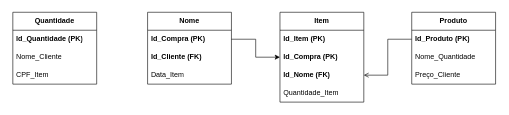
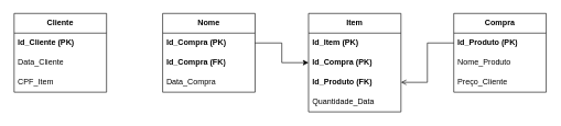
- <mxCell id="2" value="&lt;b&gt;Quantidade&lt;/b&gt;" style="swimlane;fontStyle=0;childLayout=stackLayout;horizontal=1;startSize=30;horizontalStack=0;resizeParent=1;resizeParentMax=0;resizeLast=0;collapsible=1;marginBottom=0;whiteSpace=wrap;html=1;" vertex="1" parent="1"><mxGeometry x="20" y="20" width="140" height="120" as="geometry" /></mxCell>
+ <mxCell id="2" value="&lt;b&gt;Cliente&lt;/b&gt;" style="swimlane;fontStyle=0;childLayout=stackLayout;horizontal=1;startSize=30;horizontalStack=0;resizeParent=1;resizeParentMax=0;resizeLast=0;collapsible=1;marginBottom=0;whiteSpace=wrap;html=1;" vertex="1" parent="1"><mxGeometry x="20" y="20" width="140" height="120" as="geometry" /></mxCell>
- <mxCell id="10" value="&lt;b&gt;Produto&lt;/b&gt;" style="swimlane;fontStyle=0;childLayout=stackLayout;horizontal=1;startSize=30;horizontalStack=0;resizeParent=1;resizeParentMax=0;resizeLast=0;collapsible=1;marginBottom=0;whiteSpace=wrap;html=1;" vertex="1" parent="1"><mxGeometry x="686" y="20" width="140" height="120" as="geometry" /></mxCell>
+ <mxCell id="10" value="&lt;b&gt;Compra&lt;/b&gt;" style="swimlane;fontStyle=0;childLayout=stackLayout;horizontal=1;startSize=30;horizontalStack=0;resizeParent=1;resizeParentMax=0;resizeLast=0;collapsible=1;marginBottom=0;whiteSpace=wrap;html=1;" vertex="1" parent="1"><mxGeometry x="686" y="20" width="140" height="120" as="geometry" /></mxCell>
- <mxCell id="3" value="&lt;b&gt;Id_Quantidade (PK)&lt;/b&gt;" style="text;strokeColor=none;fillColor=none;align=left;verticalAlign=middle;spacingLeft=4;spacingRight=4;overflow=hidden;points=[[0,0.5],[1,0.5]];portConstraint=eastwest;rotatable=0;whiteSpace=wrap;html=1;" vertex="1" parent="2"><mxGeometry y="30" width="140" height="30" as="geometry" /></mxCell>
+ <mxCell id="3" value="&lt;b&gt;Id_Cliente (PK)&lt;/b&gt;" style="text;strokeColor=none;fillColor=none;align=left;verticalAlign=middle;spacingLeft=4;spacingRight=4;overflow=hidden;points=[[0,0.5],[1,0.5]];portConstraint=eastwest;rotatable=0;whiteSpace=wrap;html=1;" vertex="1" parent="2"><mxGeometry y="30" width="140" height="30" as="geometry" /></mxCell>
- <mxCell id="4" value="Nome_Cliente" style="text;strokeColor=none;fillColor=none;align=left;verticalAlign=middle;spacingLeft=4;spacingRight=4;overflow=hidden;points=[[0,0.5],[1,0.5]];portConstraint=eastwest;rotatable=0;whiteSpace=wrap;html=1;" vertex="1" parent="2"><mxGeometry y="60" width="140" height="30" as="geometry" /></mxCell>
+ <mxCell id="4" value="Data_Cliente" style="text;strokeColor=none;fillColor=none;align=left;verticalAlign=middle;spacingLeft=4;spacingRight=4;overflow=hidden;points=[[0,0.5],[1,0.5]];portConstraint=eastwest;rotatable=0;whiteSpace=wrap;html=1;" vertex="1" parent="2"><mxGeometry y="60" width="140" height="30" as="geometry" /></mxCell>
- <mxCell id="8" value="&lt;b&gt;Id_Cliente (FK)&lt;/b&gt;" style="text;strokeColor=none;fillColor=none;align=left;verticalAlign=middle;spacingLeft=4;spacingRight=4;overflow=hidden;points=[[0,0.5],[1,0.5]];portConstraint=eastwest;rotatable=0;whiteSpace=wrap;html=1;" vertex="1" parent="6"><mxGeometry y="60" width="140" height="30" as="geometry" /></mxCell>
+ <mxCell id="8" value="&lt;b&gt;Id_Compra (FK)&lt;/b&gt;" style="text;strokeColor=none;fillColor=none;align=left;verticalAlign=middle;spacingLeft=4;spacingRight=4;overflow=hidden;points=[[0,0.5],[1,0.5]];portConstraint=eastwest;rotatable=0;whiteSpace=wrap;html=1;" vertex="1" parent="6"><mxGeometry y="60" width="140" height="30" as="geometry" /></mxCell>
- <mxCell id="12" value="Nome_Quantidade" style="text;strokeColor=none;fillColor=none;align=left;verticalAlign=middle;spacingLeft=4;spacingRight=4;overflow=hidden;points=[[0,0.5],[1,0.5]];portConstraint=eastwest;rotatable=0;whiteSpace=wrap;html=1;" vertex="1" parent="10"><mxGeometry y="60" width="140" height="30" as="geometry" /></mxCell>
+ <mxCell id="12" value="Nome_Produto" style="text;strokeColor=none;fillColor=none;align=left;verticalAlign=middle;spacingLeft=4;spacingRight=4;overflow=hidden;points=[[0,0.5],[1,0.5]];portConstraint=eastwest;rotatable=0;whiteSpace=wrap;html=1;" vertex="1" parent="10"><mxGeometry y="60" width="140" height="30" as="geometry" /></mxCell>
- <mxCell id="9" value="Data_Item" style="text;strokeColor=none;fillColor=none;align=left;verticalAlign=middle;spacingLeft=4;spacingRight=4;overflow=hidden;points=[[0,0.5],[1,0.5]];portConstraint=eastwest;rotatable=0;whiteSpace=wrap;html=1;" vertex="1" parent="6"><mxGeometry y="90" width="140" height="30" as="geometry" /></mxCell>
+ <mxCell id="9" value="Data_Compra" style="text;strokeColor=none;fillColor=none;align=left;verticalAlign=middle;spacingLeft=4;spacingRight=4;overflow=hidden;points=[[0,0.5],[1,0.5]];portConstraint=eastwest;rotatable=0;whiteSpace=wrap;html=1;" vertex="1" parent="6"><mxGeometry y="90" width="140" height="30" as="geometry" /></mxCell>
- <mxCell id="17" value="&lt;b&gt;Id_Nome (FK)&lt;/b&gt;" style="text;strokeColor=none;fillColor=none;align=left;verticalAlign=middle;spacingLeft=4;spacingRight=4;overflow=hidden;points=[[0,0.5],[1,0.5]];portConstraint=eastwest;rotatable=0;whiteSpace=wrap;html=1;" vertex="1" parent="14"><mxGeometry y="90" width="140" height="30" as="geometry" /></mxCell>
+ <mxCell id="17" value="&lt;b&gt;Id_Produto (FK)&lt;/b&gt;" style="text;strokeColor=none;fillColor=none;align=left;verticalAlign=middle;spacingLeft=4;spacingRight=4;overflow=hidden;points=[[0,0.5],[1,0.5]];portConstraint=eastwest;rotatable=0;whiteSpace=wrap;html=1;" vertex="1" parent="14"><mxGeometry y="90" width="140" height="30" as="geometry" /></mxCell>
- <mxCell id="18" value="Quantidade_Item" style="text;strokeColor=none;fillColor=none;align=left;verticalAlign=middle;spacingLeft=4;spacingRight=4;overflow=hidden;points=[[0,0.5],[1,0.5]];portConstraint=eastwest;rotatable=0;whiteSpace=wrap;html=1;" vertex="1" parent="14"><mxGeometry y="120" width="140" height="30" as="geometry" /></mxCell>
+ <mxCell id="18" value="Quantidade_Data" style="text;strokeColor=none;fillColor=none;align=left;verticalAlign=middle;spacingLeft=4;spacingRight=4;overflow=hidden;points=[[0,0.5],[1,0.5]];portConstraint=eastwest;rotatable=0;whiteSpace=wrap;html=1;" vertex="1" parent="14"><mxGeometry y="120" width="140" height="30" as="geometry" /></mxCell>
